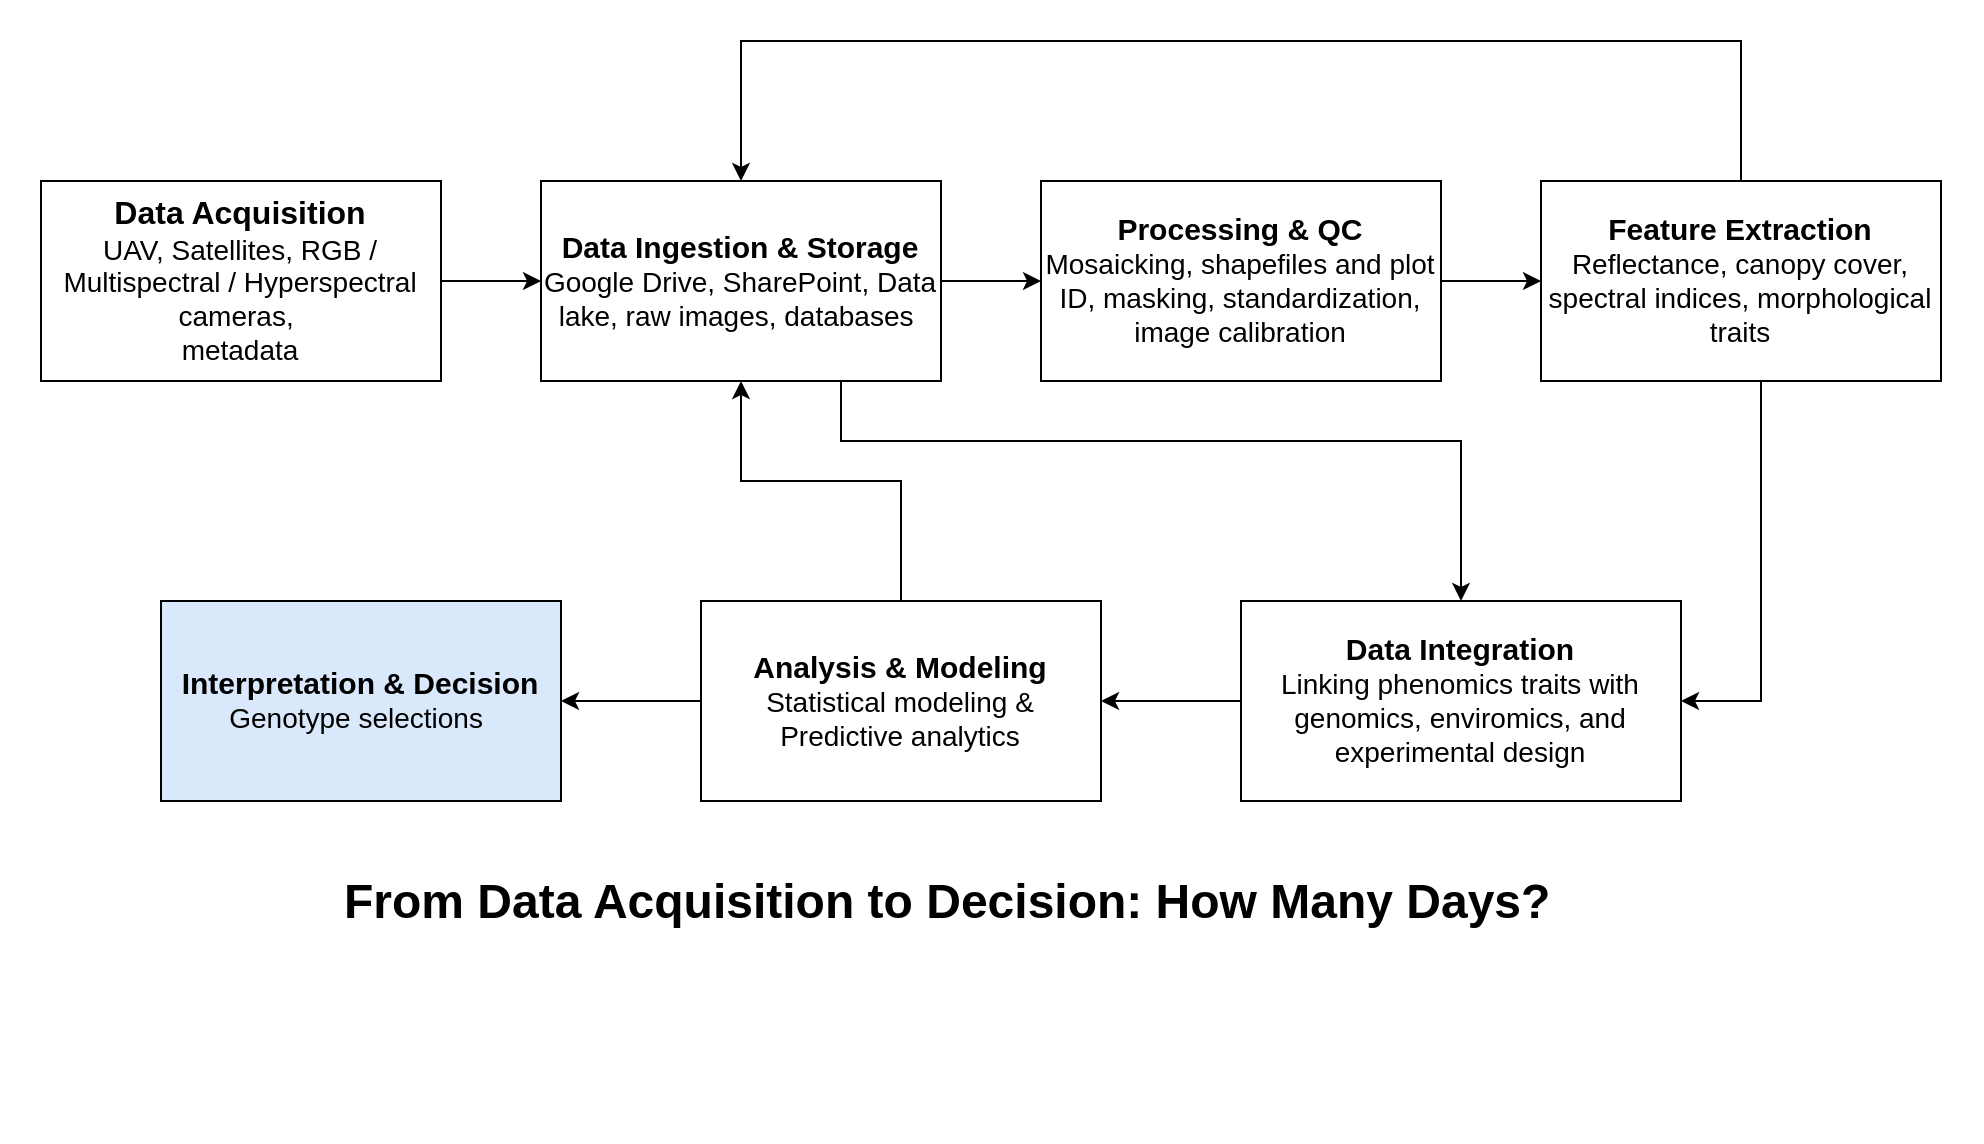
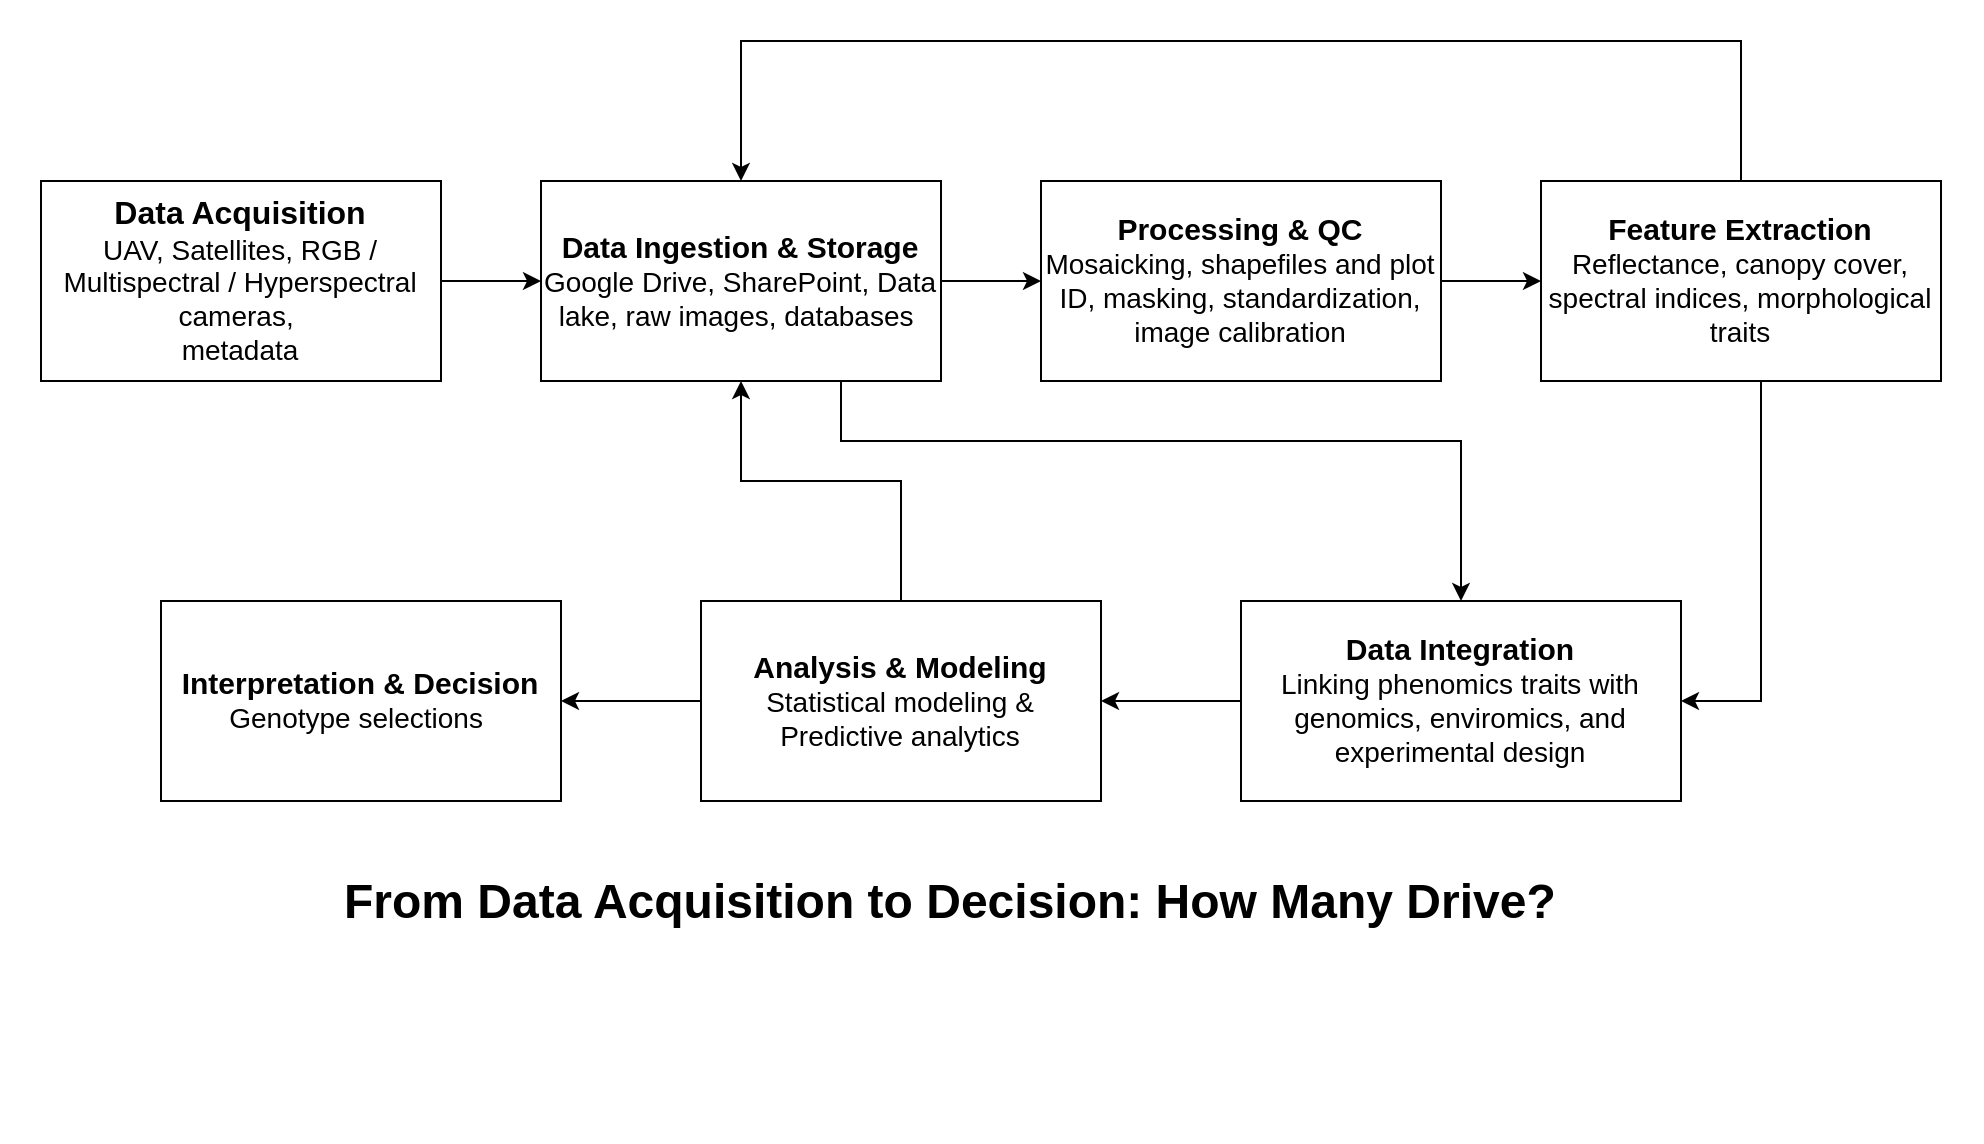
- <mxCell id="17" value="&lt;b&gt;&lt;font style=&quot;font-size: 15px;&quot;&gt;Interpretation &amp;amp; Decision&lt;/font&gt;&lt;/b&gt;&lt;div&gt;&lt;font style=&quot;font-size: 14px;&quot;&gt;Genotype selections&lt;b&gt;&amp;nbsp;&lt;/b&gt;&lt;/font&gt;&lt;/div&gt;" style="whiteSpace=wrap;html=1;rounded=0;fillColor=#dae8fc;" vertex="1" parent="1"><mxGeometry x="80" y="300" width="200" height="100" as="geometry" /></mxCell>
+ <mxCell id="17" value="&lt;b&gt;&lt;font style=&quot;font-size: 15px;&quot;&gt;Interpretation &amp;amp; Decision&lt;/font&gt;&lt;/b&gt;&lt;div&gt;&lt;font style=&quot;font-size: 14px;&quot;&gt;Genotype selections&lt;b&gt;&amp;nbsp;&lt;/b&gt;&lt;/font&gt;&lt;/div&gt;" style="whiteSpace=wrap;html=1;rounded=0;" vertex="1" parent="1"><mxGeometry x="80" y="300" width="200" height="100" as="geometry" /></mxCell>
- <mxCell id="18" value="&lt;h1 style=&quot;margin-top: 0px;&quot;&gt;From Data Acquisition to Decision: How Many Days?&lt;/h1&gt;" style="text;html=1;whiteSpace=wrap;overflow=hidden;rounded=0;" vertex="1" parent="1"><mxGeometry x="170" y="430" width="639" height="120" as="geometry" /></mxCell>
+ <mxCell id="18" value="&lt;h1 style=&quot;margin-top: 0px;&quot;&gt;From Data Acquisition to Decision: How Many Drive?&lt;/h1&gt;" style="text;html=1;whiteSpace=wrap;overflow=hidden;rounded=0;" vertex="1" parent="1"><mxGeometry x="170" y="430" width="639" height="120" as="geometry" /></mxCell>
